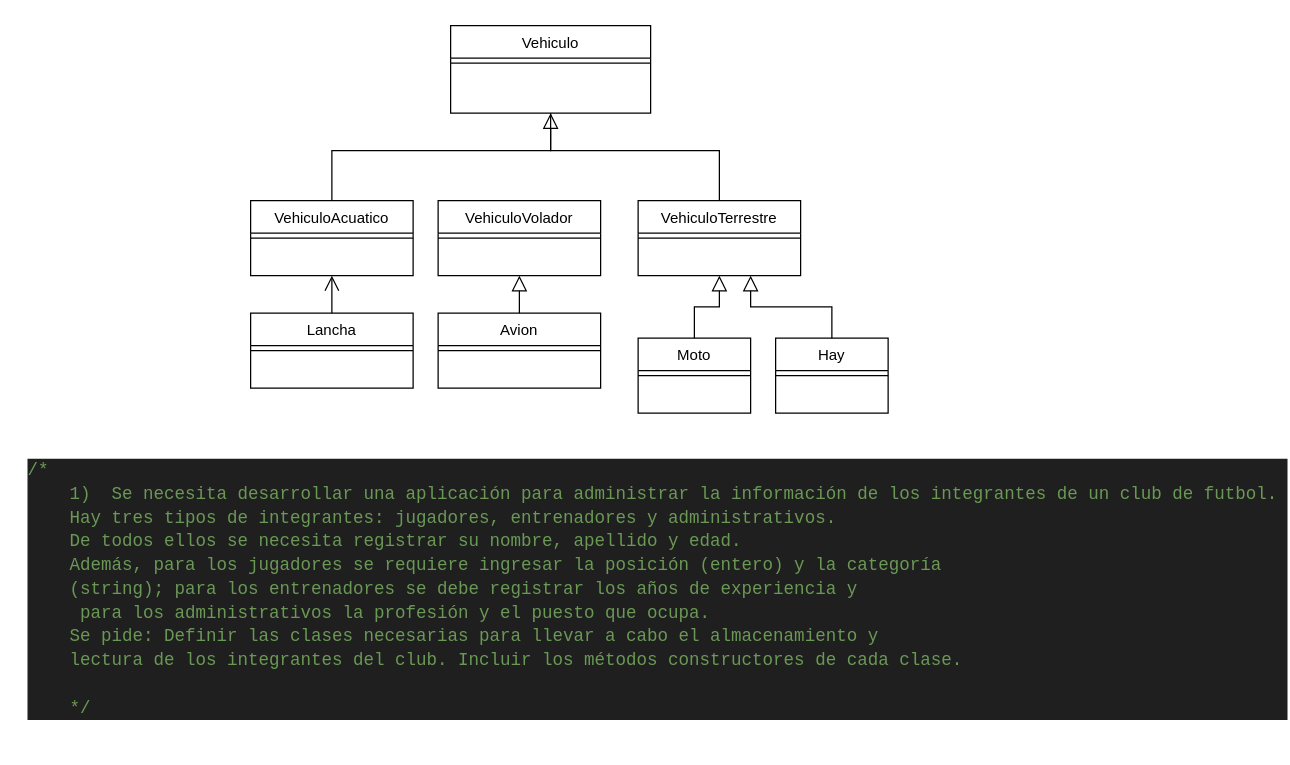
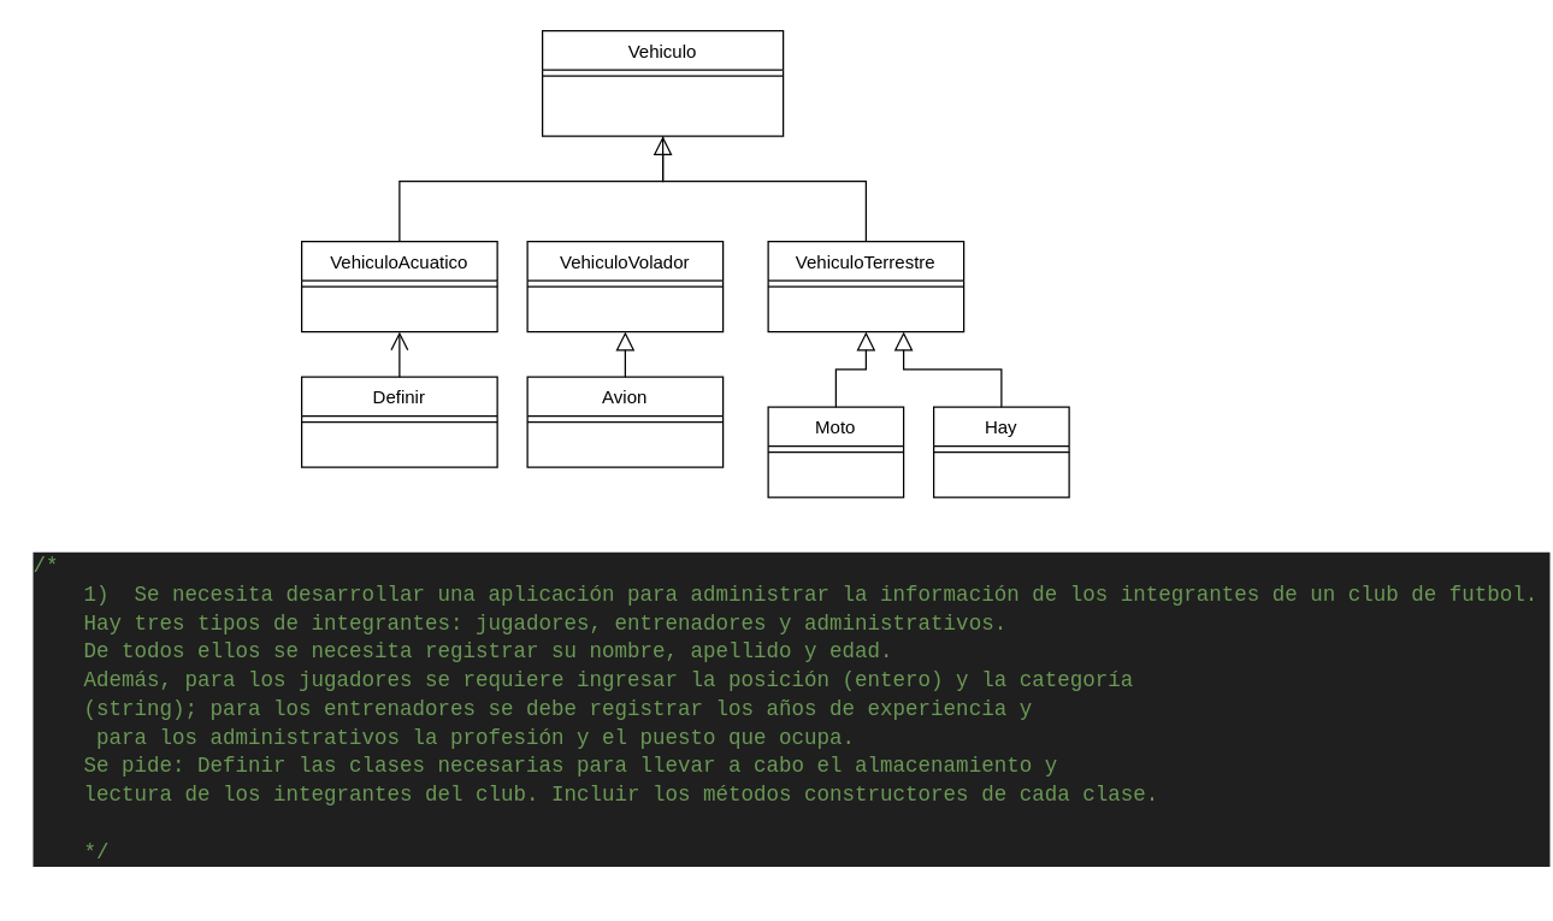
- <mxCell id="12" value="Lancha" style="swimlane;fontStyle=0;align=center;verticalAlign=top;childLayout=stackLayout;horizontal=1;startSize=26;horizontalStack=0;resizeParent=1;resizeLast=0;collapsible=1;marginBottom=0;rounded=0;shadow=0;strokeWidth=1;" vertex="1" parent="1"><mxGeometry x="200" y="250" width="130" height="60" as="geometry"><mxRectangle x="230" y="140" width="160" height="26" as="alternateBounds" /></mxGeometry></mxCell>
+ <mxCell id="12" value="Definir" style="swimlane;fontStyle=0;align=center;verticalAlign=top;childLayout=stackLayout;horizontal=1;startSize=26;horizontalStack=0;resizeParent=1;resizeLast=0;collapsible=1;marginBottom=0;rounded=0;shadow=0;strokeWidth=1;" vertex="1" parent="1"><mxGeometry x="200" y="250" width="130" height="60" as="geometry"><mxRectangle x="230" y="140" width="160" height="26" as="alternateBounds" /></mxGeometry></mxCell>
